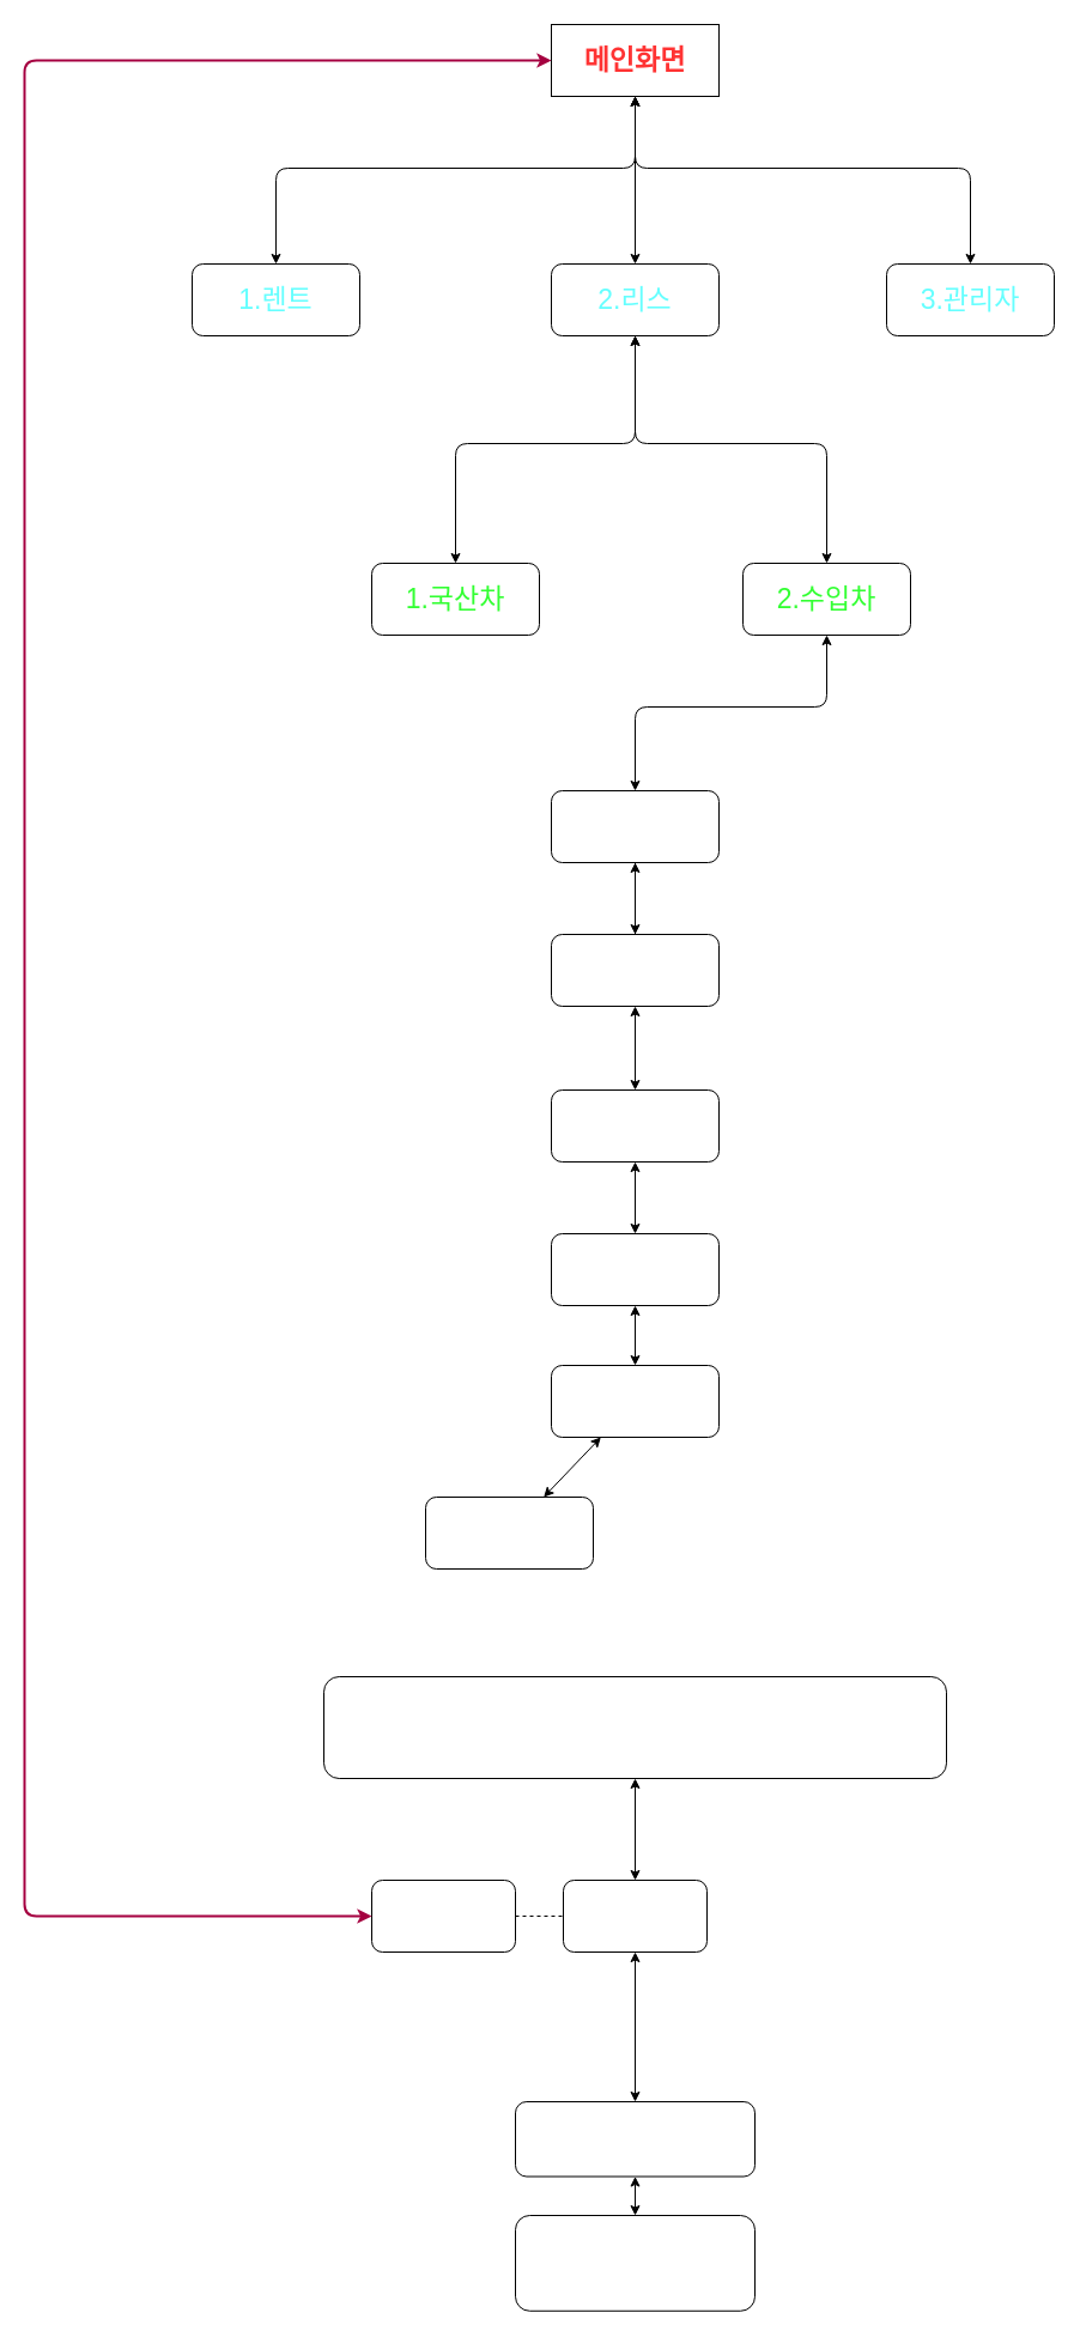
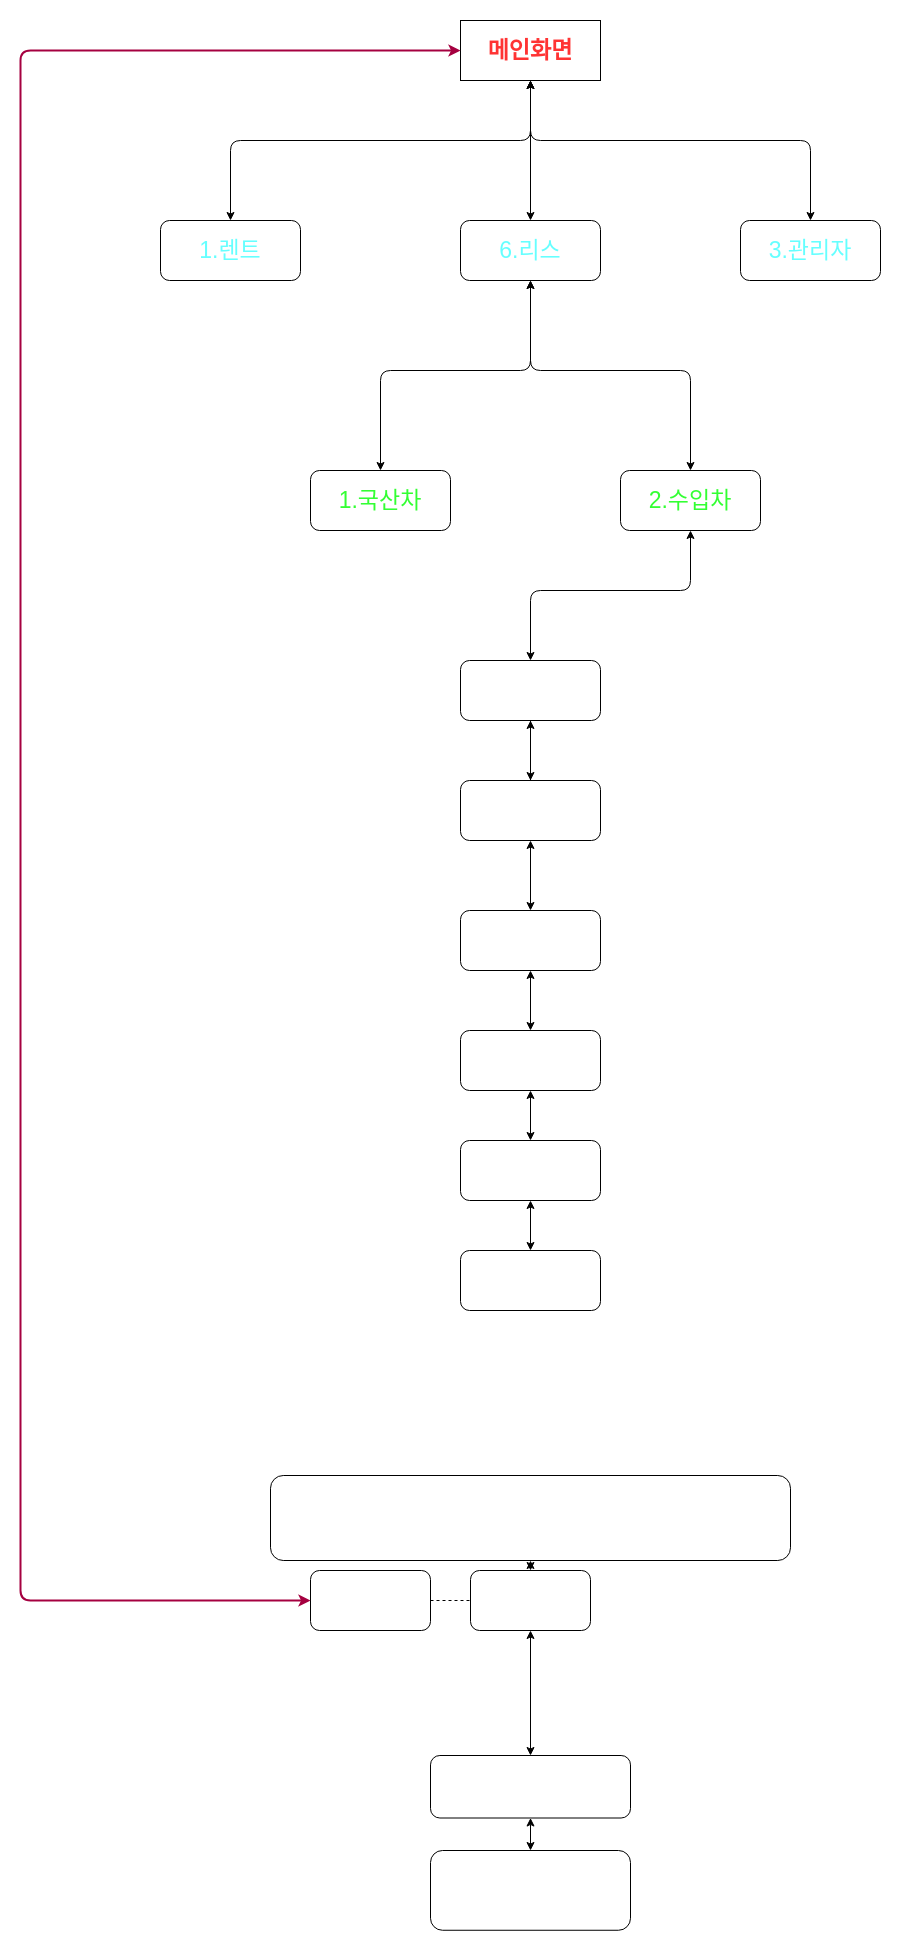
- <mxCell id="7" value="2.리스" style="rounded=1;whiteSpace=wrap;html=1;fontSize=23;fontColor=#66FFFF;" parent="1" vertex="1"><mxGeometry x="460" y="220" width="140" height="60" as="geometry" /></mxCell>
+ <mxCell id="7" value="6.리스" style="rounded=1;whiteSpace=wrap;html=1;fontSize=23;fontColor=#66FFFF;" parent="1" vertex="1"><mxGeometry x="460" y="220" width="140" height="60" as="geometry" /></mxCell>
- <mxCell id="25" value="등급 선택" style="rounded=1;whiteSpace=wrap;html=1;fontSize=23;fontColor=#FFFFFF;" parent="1" vertex="1"><mxGeometry x="355" y="1250" width="140" height="60" as="geometry" /></mxCell>
+ <mxCell id="25" value="등급 선택" style="rounded=1;whiteSpace=wrap;html=1;fontSize=23;fontColor=#FFFFFF;" parent="1" vertex="1"><mxGeometry x="460" y="1250" width="140" height="60" as="geometry" /></mxCell>
- <mxCell id="27" value="보증금 / 선납금 / 잔존가치 / 계약기간 / 월이용료" style="rounded=1;whiteSpace=wrap;html=1;fontSize=23;fontColor=#FFFFFF;" parent="1" vertex="1"><mxGeometry x="270" y="1400" width="520" height="85" as="geometry" /></mxCell>
+ <mxCell id="27" value="보증금 / 선납금 / 잔존가치 / 계약기간 / 월이용료" style="rounded=1;whiteSpace=wrap;html=1;fontSize=23;fontColor=#FFFFFF;" parent="1" vertex="1"><mxGeometry x="270" y="1475" width="520" height="85" as="geometry" /></mxCell>
- <mxCell id="29" value="1.상담신청" style="whiteSpace=wrap;html=1;fontSize=23;fontColor=#FFFFFF;rounded=1;" parent="1" vertex="1"><mxGeometry x="470" y="1570" width="120" height="60" as="geometry" /></mxCell>
+ <mxCell id="29" value="3.상담신청" style="whiteSpace=wrap;html=1;fontSize=23;fontColor=#FFFFFF;rounded=1;" parent="1" vertex="1"><mxGeometry x="470" y="1570" width="120" height="60" as="geometry" /></mxCell>
